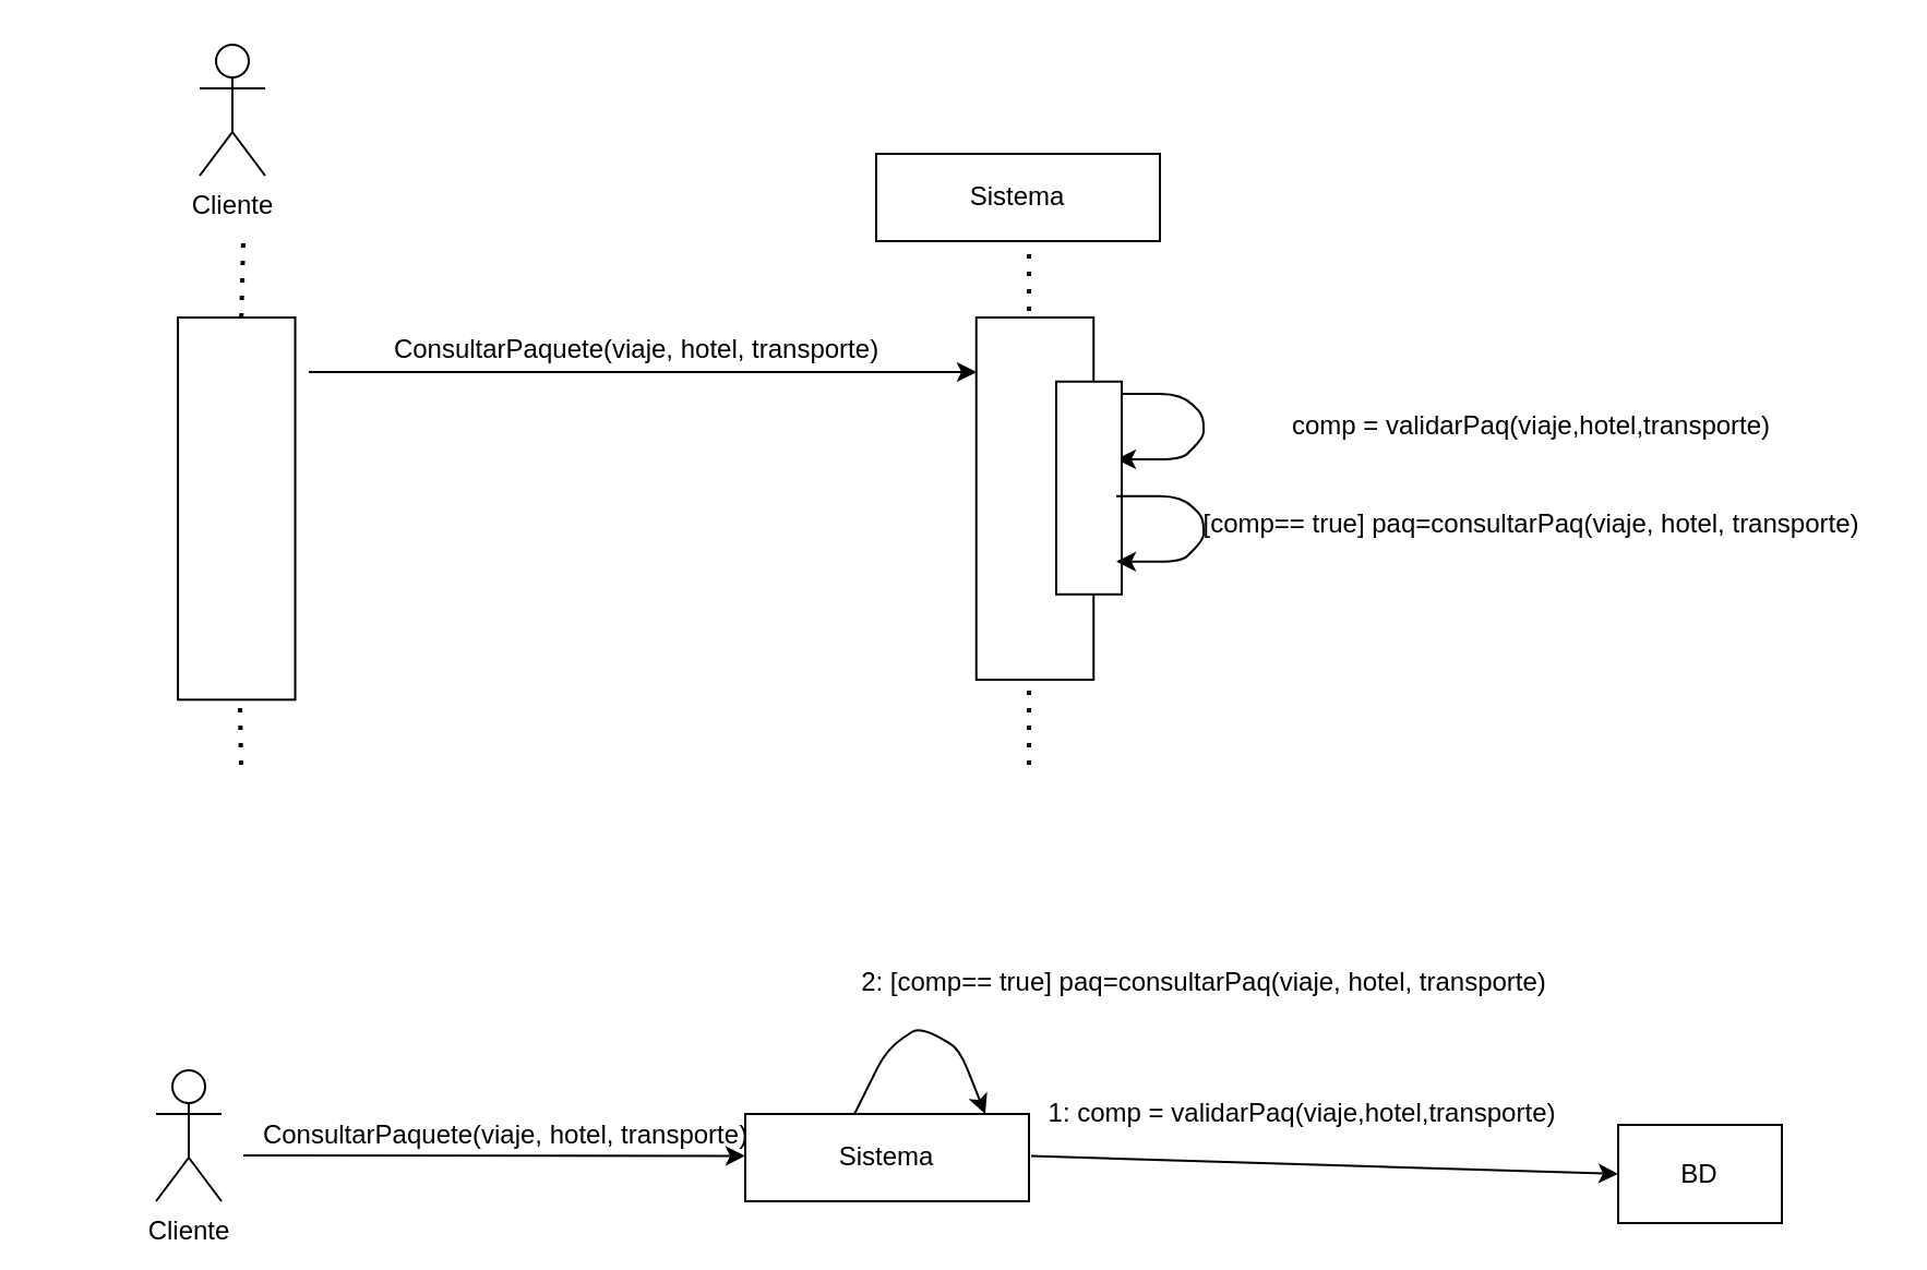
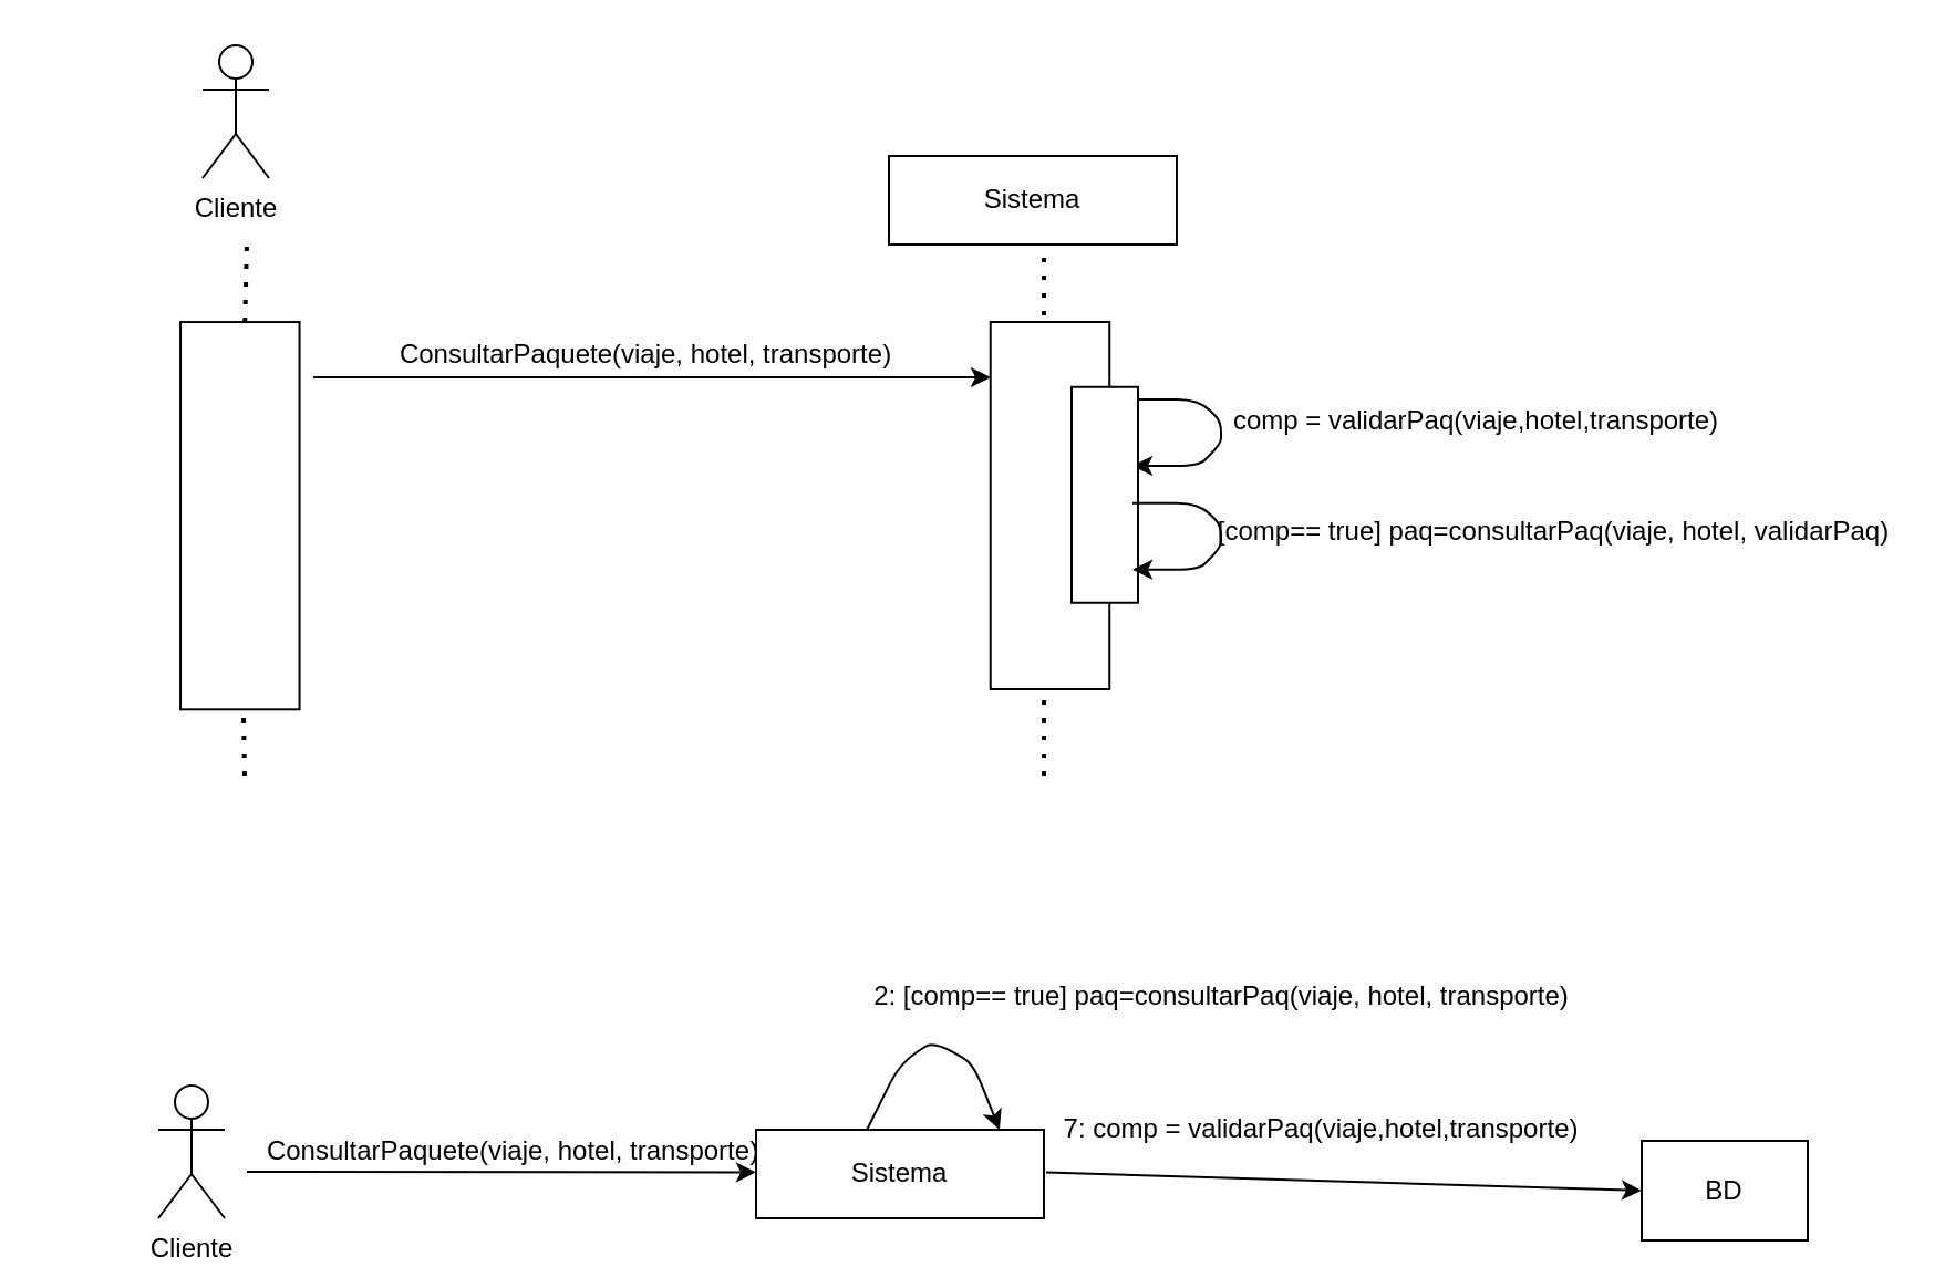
- <mxCell id="15" value="comp = validarPaq(viaje,hotel,transporte)" style="text;html=1;align=center;verticalAlign=middle;resizable=0;points=[];autosize=1;" vertex="1" parent="1"><mxGeometry x="586" y="185" width="230" height="20" as="geometry" /></mxCell>
+ <mxCell id="15" value="comp = validarPaq(viaje,hotel,transporte)" style="text;html=1;align=center;verticalAlign=middle;resizable=0;points=[];autosize=1;" vertex="1" parent="1"><mxGeometry x="551" y="180" width="230" height="20" as="geometry" /></mxCell>
- <mxCell id="14" value="[comp== true] paq=consultarPaq(viaje, hotel, transporte)" style="text;html=1;align=center;verticalAlign=middle;resizable=0;points=[];autosize=1;" vertex="1" parent="1"><mxGeometry x="541" y="230" width="320" height="20" as="geometry" /></mxCell>
+ <mxCell id="14" value="[comp== true] paq=consultarPaq(viaje, hotel, validarPaq)" style="text;html=1;align=center;verticalAlign=middle;resizable=0;points=[];autosize=1;" vertex="1" parent="1"><mxGeometry x="541" y="230" width="320" height="20" as="geometry" /></mxCell>
- <mxCell id="22" value="1: comp = validarPaq(viaje,hotel,transporte)" style="text;html=1;align=center;verticalAlign=middle;resizable=0;points=[];autosize=1;" vertex="1" parent="1"><mxGeometry x="471" y="500" width="250" height="20" as="geometry" /></mxCell>
+ <mxCell id="22" value="7: comp = validarPaq(viaje,hotel,transporte)" style="text;html=1;align=center;verticalAlign=middle;resizable=0;points=[];autosize=1;" vertex="1" parent="1"><mxGeometry x="471" y="500" width="250" height="20" as="geometry" /></mxCell>
